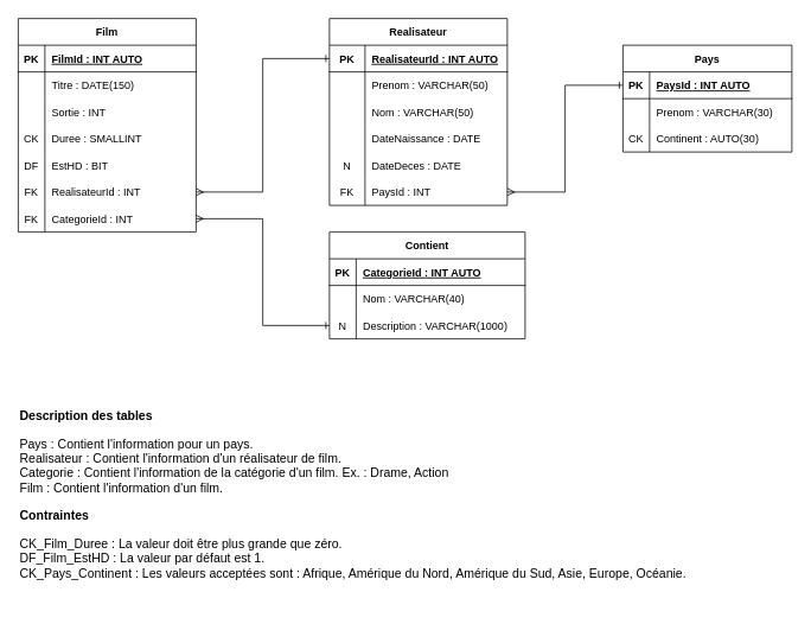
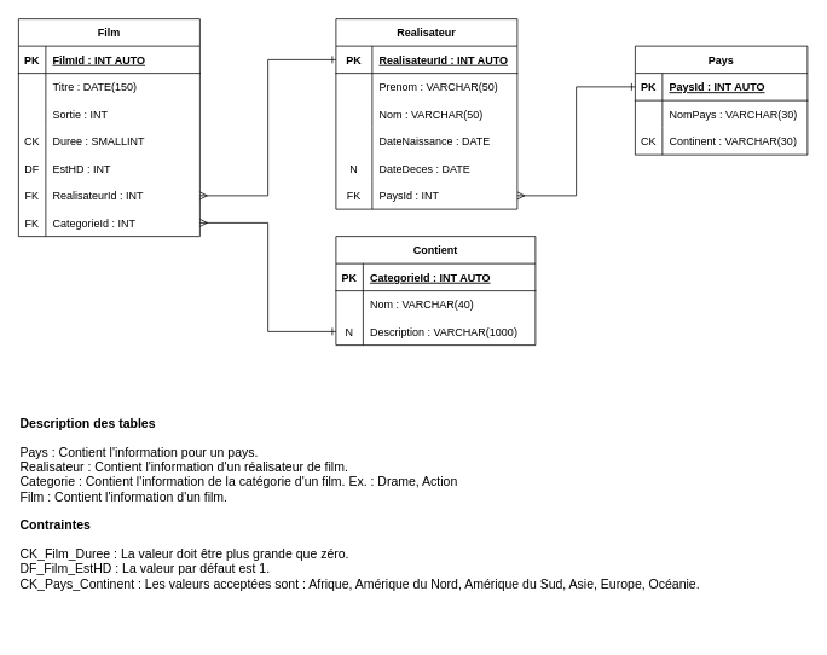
- <mxCell id="50" value="Prenom : VARCHAR(30)" style="shape=partialRectangle;connectable=0;fillColor=none;top=0;left=0;bottom=0;right=0;align=left;spacingLeft=6;overflow=hidden;" parent="48" vertex="1"><mxGeometry x="30" width="160" height="30" as="geometry"><mxRectangle width="160" height="30" as="alternateBounds" /></mxGeometry></mxCell>
+ <mxCell id="50" value="NomPays : VARCHAR(30)" style="shape=partialRectangle;connectable=0;fillColor=none;top=0;left=0;bottom=0;right=0;align=left;spacingLeft=6;overflow=hidden;" parent="48" vertex="1"><mxGeometry x="30" width="160" height="30" as="geometry"><mxRectangle width="160" height="30" as="alternateBounds" /></mxGeometry></mxCell>
- <mxCell id="53" value="Continent : AUTO(30)" style="shape=partialRectangle;connectable=0;fillColor=none;top=0;left=0;bottom=0;right=0;align=left;spacingLeft=6;overflow=hidden;" parent="51" vertex="1"><mxGeometry x="30" width="160" height="30" as="geometry"><mxRectangle width="160" height="30" as="alternateBounds" /></mxGeometry></mxCell>
+ <mxCell id="53" value="Continent : VARCHAR(30)" style="shape=partialRectangle;connectable=0;fillColor=none;top=0;left=0;bottom=0;right=0;align=left;spacingLeft=6;overflow=hidden;" parent="51" vertex="1"><mxGeometry x="30" width="160" height="30" as="geometry"><mxRectangle width="160" height="30" as="alternateBounds" /></mxGeometry></mxCell>
- <mxCell id="17" value="EstHD : BIT" style="shape=partialRectangle;connectable=0;fillColor=none;top=0;left=0;bottom=0;right=0;align=left;spacingLeft=6;overflow=hidden;" parent="15" vertex="1"><mxGeometry x="30" width="170" height="30" as="geometry"><mxRectangle width="170" height="30" as="alternateBounds" /></mxGeometry></mxCell>
+ <mxCell id="17" value="EstHD : INT" style="shape=partialRectangle;connectable=0;fillColor=none;top=0;left=0;bottom=0;right=0;align=left;spacingLeft=6;overflow=hidden;" parent="15" vertex="1"><mxGeometry x="30" width="170" height="30" as="geometry"><mxRectangle width="170" height="30" as="alternateBounds" /></mxGeometry></mxCell>
